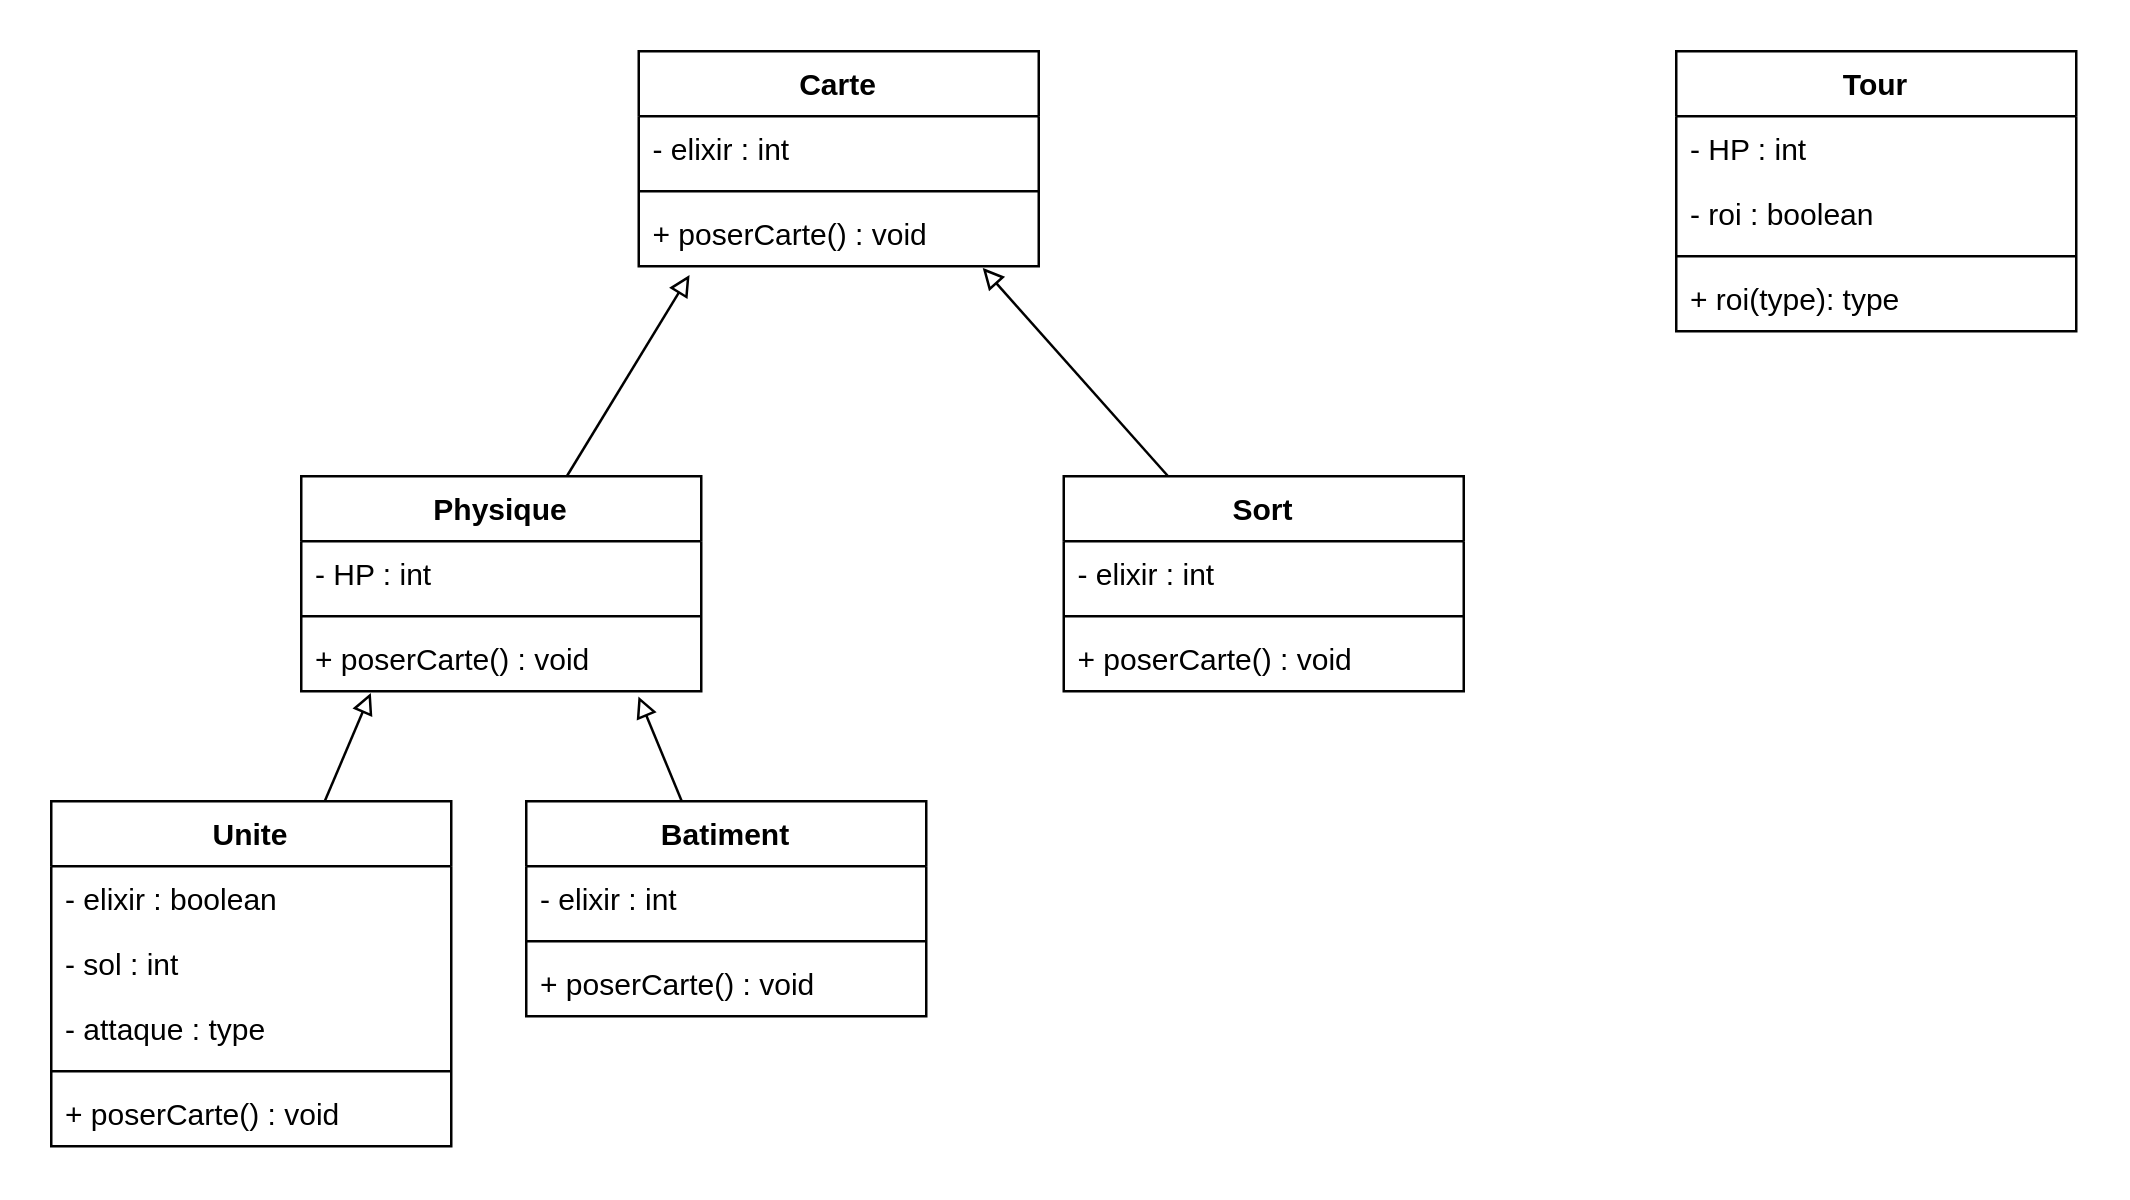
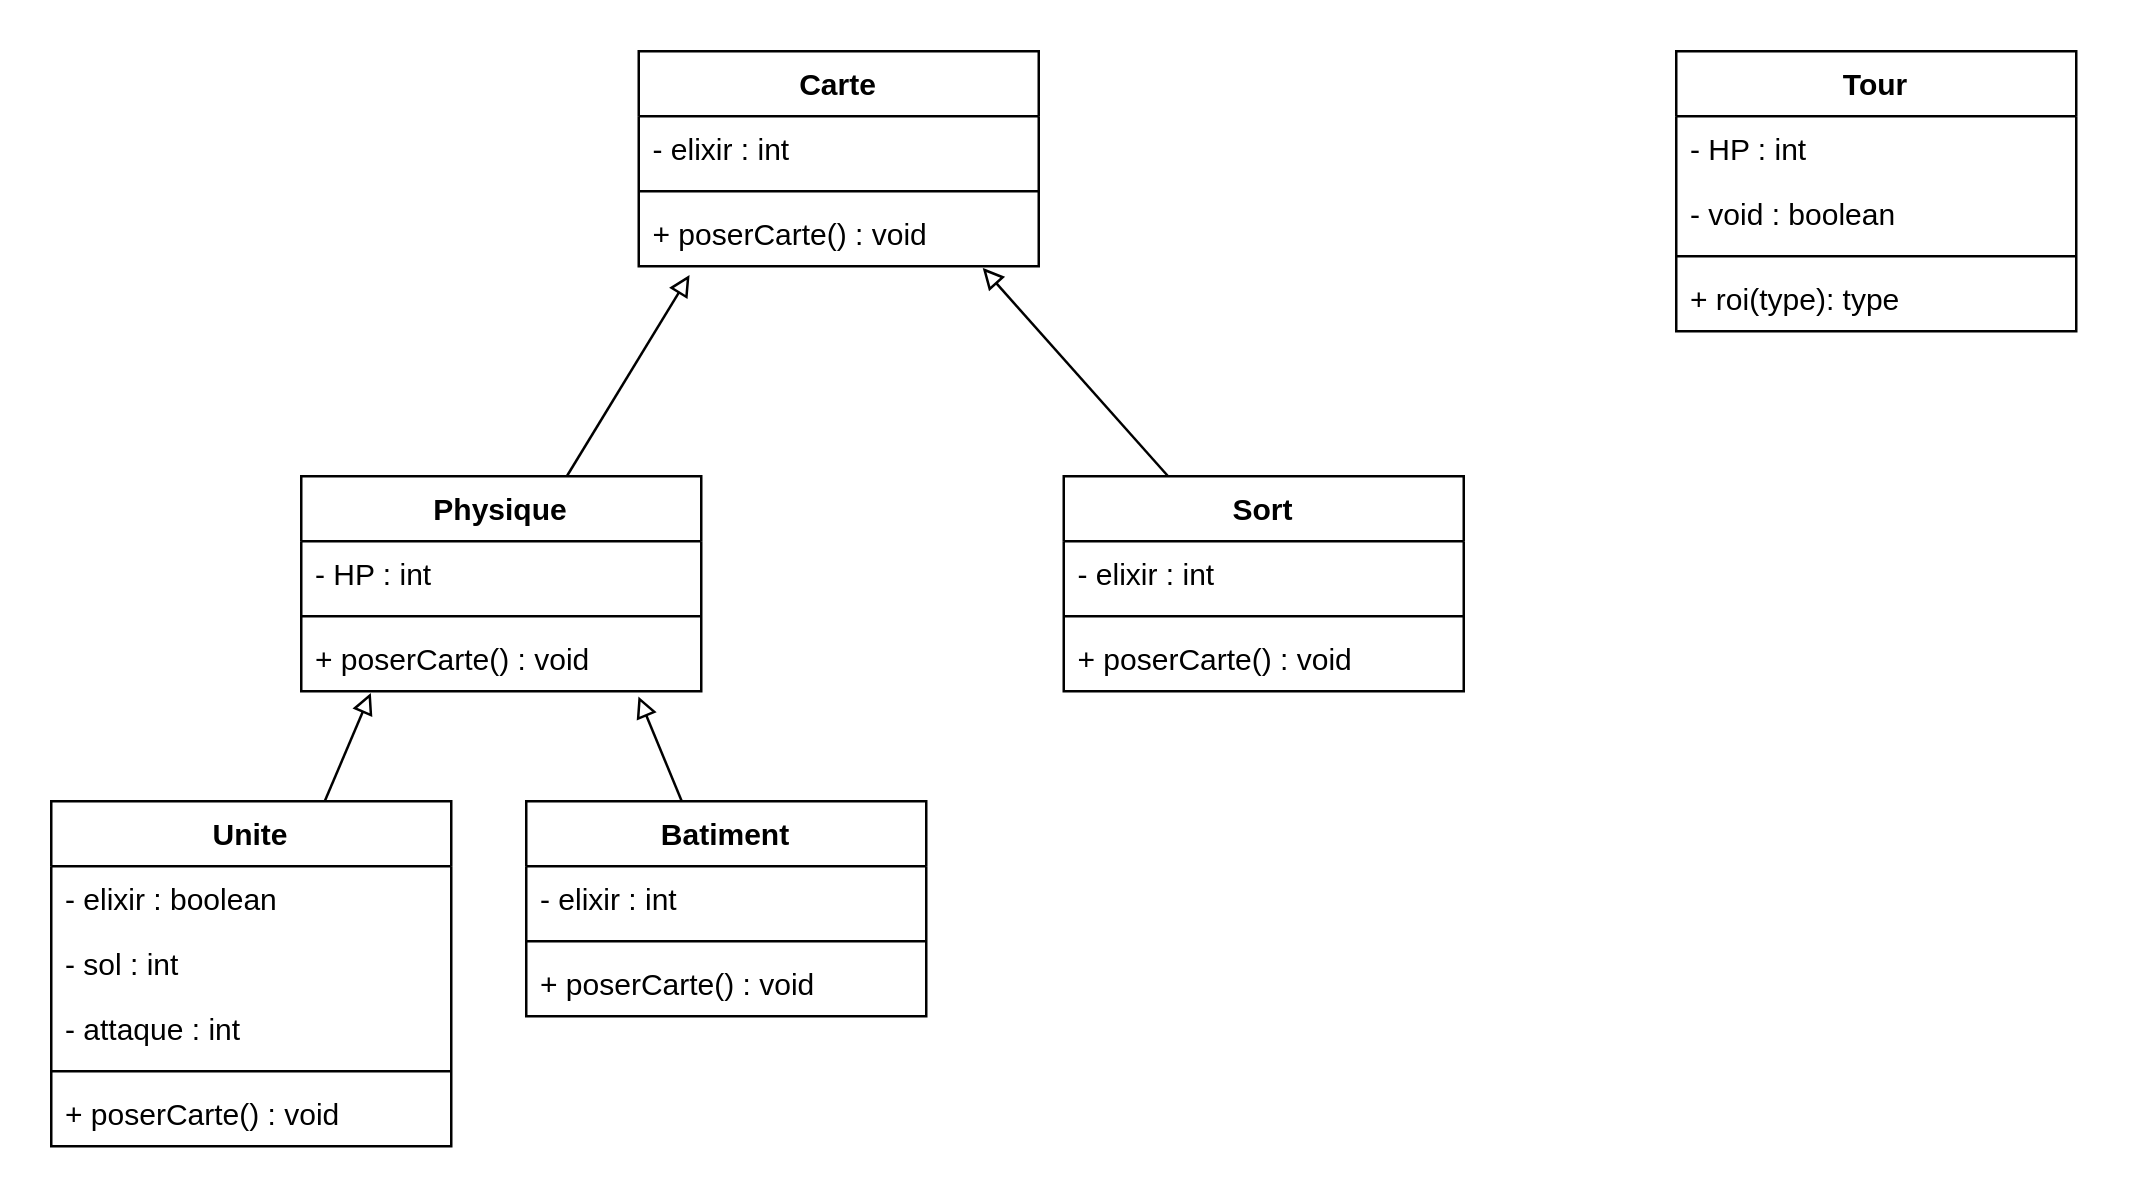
- <mxCell id="30" value="- roi : boolean" style="text;strokeColor=none;fillColor=none;align=left;verticalAlign=top;spacingLeft=4;spacingRight=4;overflow=hidden;rotatable=0;points=[[0,0.5],[1,0.5]];portConstraint=eastwest;" vertex="1" parent="28"><mxGeometry y="52" width="160" height="26" as="geometry" /></mxCell>
+ <mxCell id="30" value="- void : boolean" style="text;strokeColor=none;fillColor=none;align=left;verticalAlign=top;spacingLeft=4;spacingRight=4;overflow=hidden;rotatable=0;points=[[0,0.5],[1,0.5]];portConstraint=eastwest;" vertex="1" parent="28"><mxGeometry y="52" width="160" height="26" as="geometry" /></mxCell>
- <mxCell id="20" value="- attaque : type" style="text;strokeColor=none;fillColor=none;align=left;verticalAlign=top;spacingLeft=4;spacingRight=4;overflow=hidden;rotatable=0;points=[[0,0.5],[1,0.5]];portConstraint=eastwest;" vertex="1" parent="17"><mxGeometry y="78" width="160" height="26" as="geometry" /></mxCell>
+ <mxCell id="20" value="- attaque : int" style="text;strokeColor=none;fillColor=none;align=left;verticalAlign=top;spacingLeft=4;spacingRight=4;overflow=hidden;rotatable=0;points=[[0,0.5],[1,0.5]];portConstraint=eastwest;" vertex="1" parent="17"><mxGeometry y="78" width="160" height="26" as="geometry" /></mxCell>
